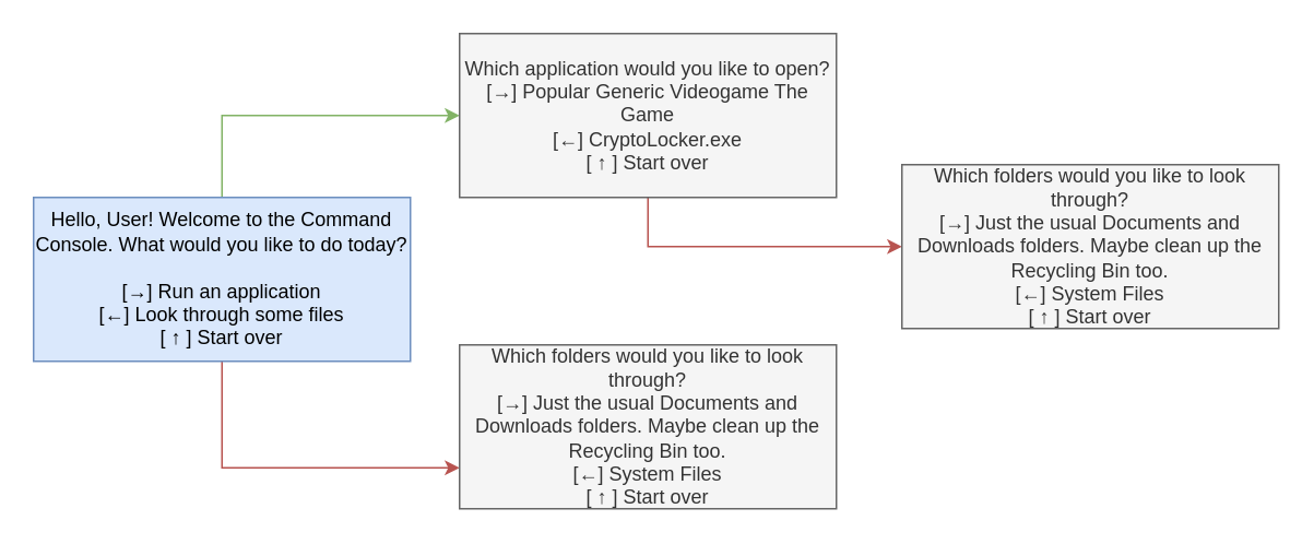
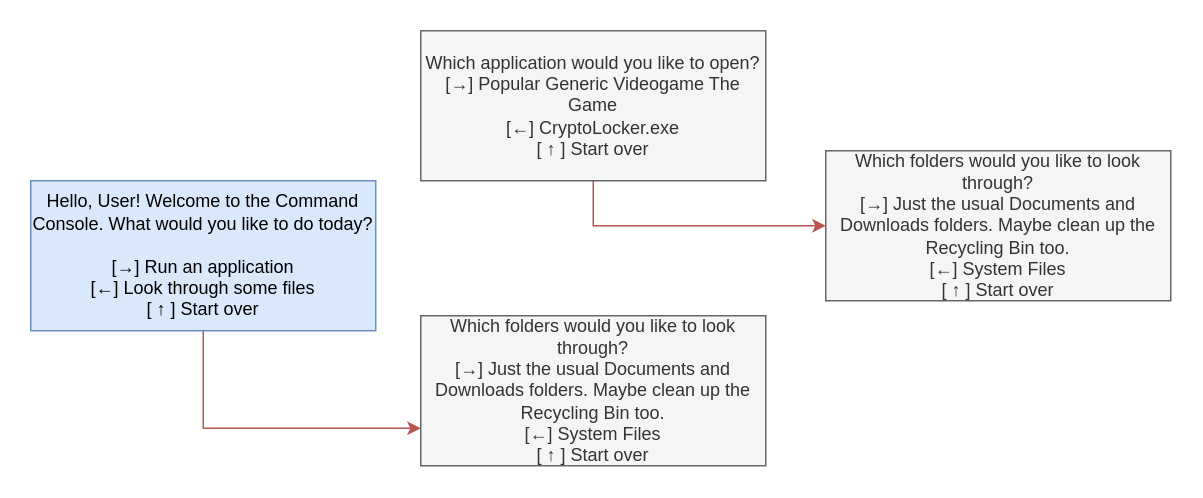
- <mxCell id="2" style="edgeStyle=orthogonalEdgeStyle;rounded=0;orthogonalLoop=1;jettySize=auto;html=1;exitX=0.5;exitY=0;exitDx=0;exitDy=0;entryX=0;entryY=0.5;entryDx=0;entryDy=0;fillColor=#d5e8d4;strokeColor=#82b366;" parent="1" source="4" target="6" edge="1"><mxGeometry relative="1" as="geometry" /></mxCell>
